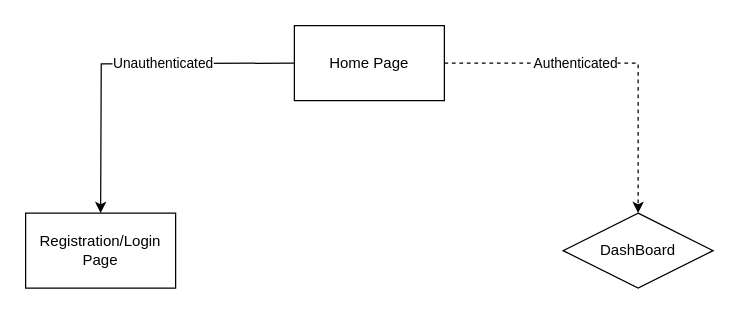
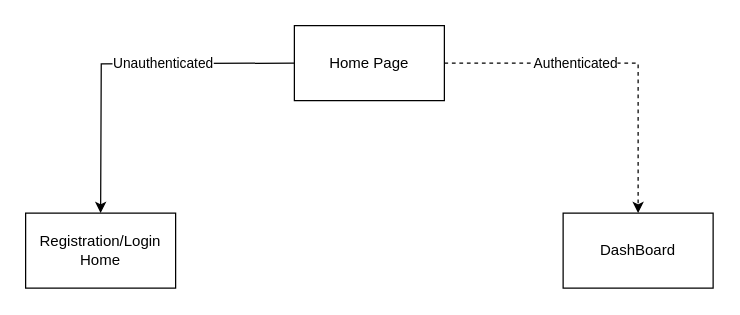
- <mxCell id="5" value="Registration/Login Page" style="whiteSpace=wrap;html=1;rounded=0;" vertex="1" parent="1"><mxGeometry x="20" y="170" width="120" height="60" as="geometry" /></mxCell>
+ <mxCell id="5" value="Registration/Login Home" style="whiteSpace=wrap;html=1;rounded=0;" vertex="1" parent="1"><mxGeometry x="20" y="170" width="120" height="60" as="geometry" /></mxCell>
- <mxCell id="6" value="DashBoard" style="rhombus;whiteSpace=wrap;html=1;" vertex="1" parent="1"><mxGeometry x="450" y="170" width="120" height="60" as="geometry" /></mxCell>
+ <mxCell id="6" value="DashBoard" style="whiteSpace=wrap;html=1;rounded=0;" vertex="1" parent="1"><mxGeometry x="450" y="170" width="120" height="60" as="geometry" /></mxCell>
